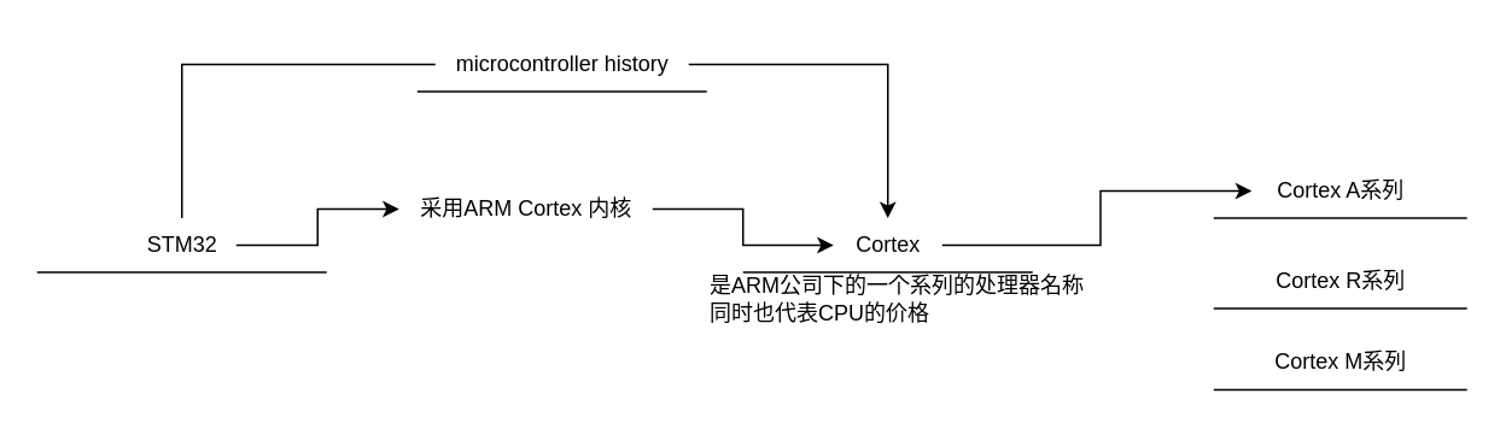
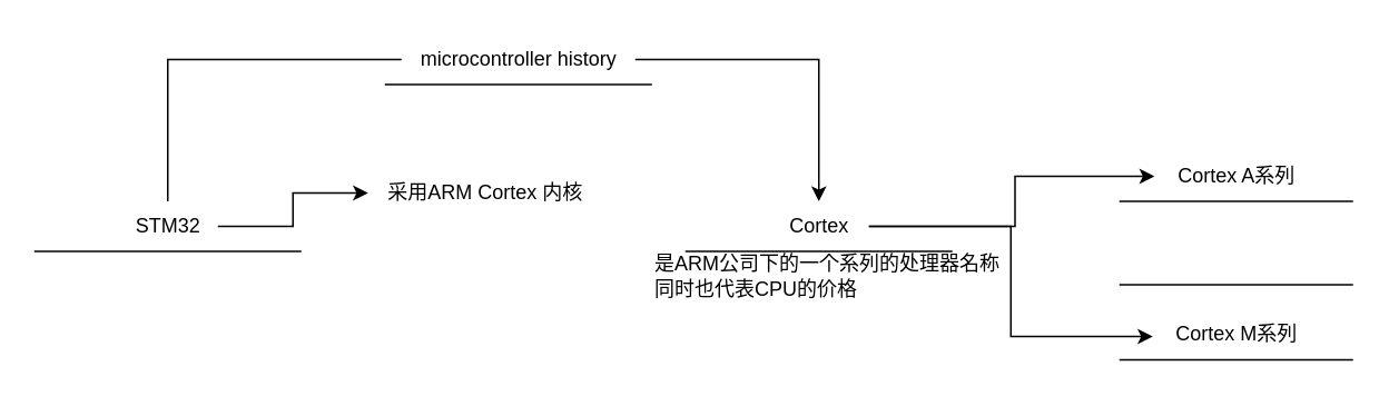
- <mxCell id="11" style="edgeStyle=orthogonalEdgeStyle;rounded=0;orthogonalLoop=1;jettySize=auto;html=1;" parent="1" source="12" target="9" edge="1"><mxGeometry relative="1" as="geometry" /></mxCell>
- <mxCell id="21" value="Cortex R系列" style="text;html=1;align=center;verticalAlign=middle;resizable=0;points=[];autosize=1;strokeColor=none;fillColor=none;" parent="20" vertex="1"><mxGeometry x="25" width="90" height="30" as="geometry" /></mxCell>
+ <mxCell id="27" style="edgeStyle=orthogonalEdgeStyle;rounded=0;orthogonalLoop=1;jettySize=auto;html=1;entryX=0;entryY=0.533;entryDx=0;entryDy=0;entryPerimeter=0;" parent="1" source="9" target="24" edge="1"><mxGeometry relative="1" as="geometry" /></mxCell>
